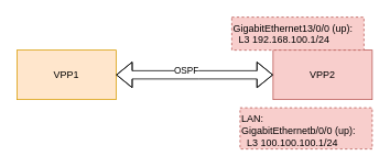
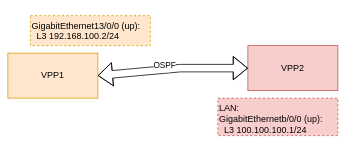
+ <mxCell id="7" value="GigabitEthernet13/0/0 (up):&#10;  L3 192.168.100.2/24" style="text;whiteSpace=wrap;html=1;strokeColor=#d79b00;dashed=1;fillColor=#ffe6cc;" vertex="1" parent="1"><mxGeometry x="40" y="20" width="160" height="40" as="geometry" /></mxCell>
- <mxCell id="8" value="GigabitEthernet13/0/0 (up):&lt;br&gt;&amp;nbsp; L3 192.168.100.1/24" style="text;whiteSpace=wrap;html=1;strokeColor=#b85450;dashed=1;fillColor=#f8cecc;" vertex="1" parent="1"><mxGeometry x="280" y="20" width="160" height="40" as="geometry" /></mxCell>
- <mxCell id="2" value="VPP1" style="rounded=0;whiteSpace=wrap;html=1;fillColor=#ffe6cc;strokeColor=#d79b00;" vertex="1" parent="1"><mxGeometry x="20" y="60" width="120" height="60" as="geometry" /></mxCell>
+ <mxCell id="2" value="VPP1" style="rounded=0;whiteSpace=wrap;html=1;fillColor=#ffe6cc;strokeColor=#d79b00;" vertex="1" parent="1"><mxGeometry x="10" y="70" width="120" height="60" as="geometry" /></mxCell>
